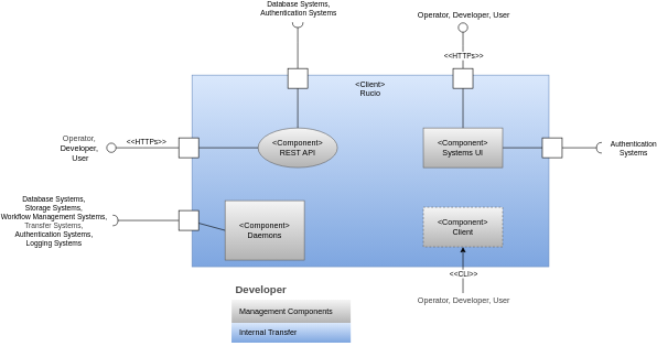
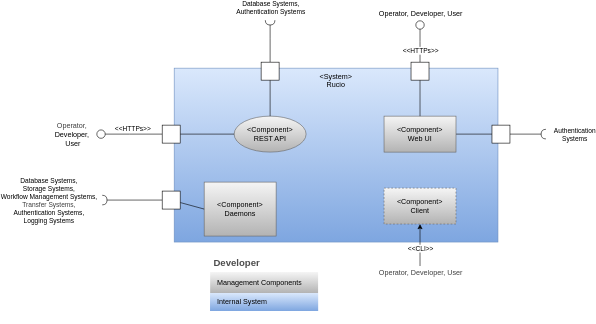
- <mxCell id="2" value="&amp;lt;Client&amp;gt;&lt;br&gt;Rucio" style="rounded=0;whiteSpace=wrap;html=1;fillColor=#dae8fc;gradientColor=#7ea6e0;strokeColor=#6c8ebf;verticalAlign=top;" parent="1" vertex="1"><mxGeometry x="150" y="100" width="540" height="290" as="geometry" /></mxCell>
+ <mxCell id="2" value="&amp;lt;System&amp;gt;&lt;br&gt;Rucio" style="rounded=0;whiteSpace=wrap;html=1;fillColor=#dae8fc;gradientColor=#7ea6e0;strokeColor=#6c8ebf;verticalAlign=top;" parent="1" vertex="1"><mxGeometry x="150" y="100" width="540" height="290" as="geometry" /></mxCell>
- <mxCell id="10" value="&lt;span style=&quot;color: rgb(0, 0, 0);&quot;&gt;&amp;lt;Component&amp;gt;&lt;/span&gt;&lt;br&gt;Systems UI" style="rounded=0;whiteSpace=wrap;html=1;fillColor=#f5f5f5;gradientColor=#b3b3b3;strokeColor=#666666;" parent="1" vertex="1"><mxGeometry x="500" y="180" width="120" height="60" as="geometry" /></mxCell>
+ <mxCell id="10" value="&lt;span style=&quot;color: rgb(0, 0, 0);&quot;&gt;&amp;lt;Component&amp;gt;&lt;/span&gt;&lt;br&gt;Web UI" style="rounded=0;whiteSpace=wrap;html=1;fillColor=#f5f5f5;gradientColor=#b3b3b3;strokeColor=#666666;" parent="1" vertex="1"><mxGeometry x="500" y="180" width="120" height="60" as="geometry" /></mxCell>
- <mxCell id="7" value="Internal Transfer" style="shape=partialRectangle;html=1;whiteSpace=wrap;connectable=0;strokeColor=#6c8ebf;overflow=hidden;fillColor=#dae8fc;top=0;left=0;bottom=0;right=0;pointerEvents=1;fontSize=12;align=left;gradientColor=#7ea6e0;spacingLeft=10;spacingRight=4;" parent="6" vertex="1"><mxGeometry width="180" height="30" as="geometry"><mxRectangle width="180" height="30" as="alternateBounds" /></mxGeometry></mxCell>
+ <mxCell id="7" value="Internal System" style="shape=partialRectangle;html=1;whiteSpace=wrap;connectable=0;strokeColor=#6c8ebf;overflow=hidden;fillColor=#dae8fc;top=0;left=0;bottom=0;right=0;pointerEvents=1;fontSize=12;align=left;gradientColor=#7ea6e0;spacingLeft=10;spacingRight=4;" parent="6" vertex="1"><mxGeometry width="180" height="30" as="geometry"><mxRectangle width="180" height="30" as="alternateBounds" /></mxGeometry></mxCell>
